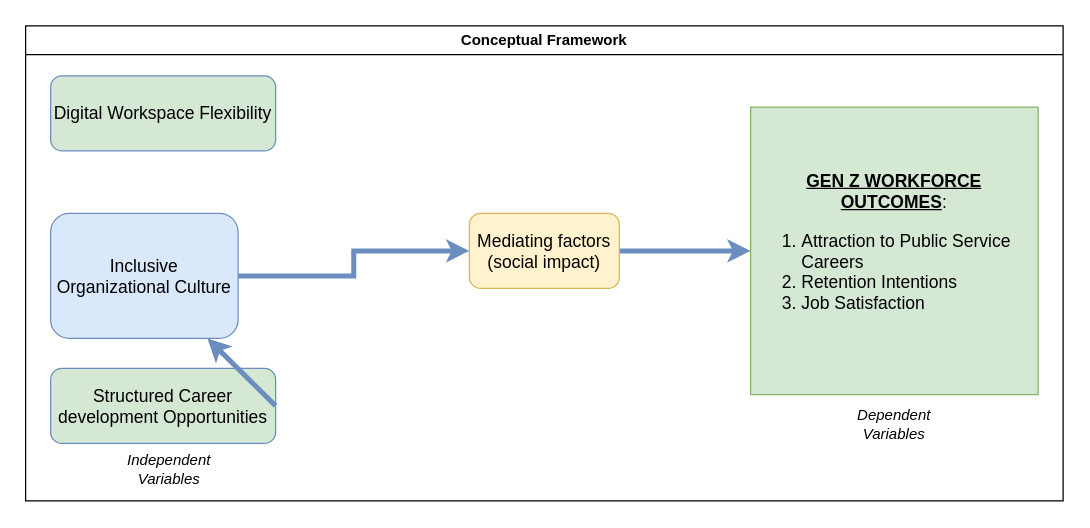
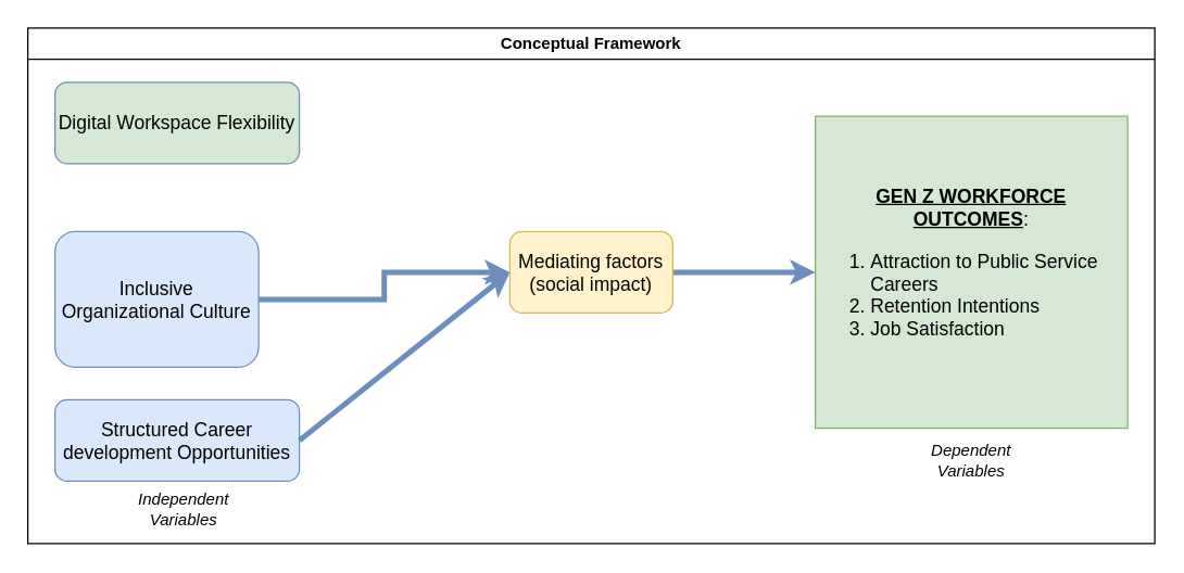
- <mxCell id="6" value="" style="endArrow=classic;html=1;rounded=0;exitX=1;exitY=0.5;exitDx=0;exitDy=0;strokeWidth=4;fillColor=#dae8fc;strokeColor=#6c8ebf;" edge="1" parent="1" source="3" target="8"><mxGeometry width="50" height="50" relative="1" as="geometry"><mxPoint x="360" y="240" as="sourcePoint" /><mxPoint x="410" y="190" as="targetPoint" /></mxGeometry></mxCell>
+ <mxCell id="6" value="" style="endArrow=classic;html=1;rounded=0;exitX=1;exitY=0.5;exitDx=0;exitDy=0;entryX=0;entryY=0.5;entryDx=0;entryDy=0;strokeWidth=4;fillColor=#dae8fc;strokeColor=#6c8ebf;" edge="1" parent="1" source="3" target="11"><mxGeometry width="50" height="50" relative="1" as="geometry"><mxPoint x="360" y="240" as="sourcePoint" /><mxPoint x="410" y="190" as="targetPoint" /></mxGeometry></mxCell>
- <mxCell id="3" value="Structured Career development Opportunities" style="rounded=1;whiteSpace=wrap;html=1;fillColor=#d5e8d4;strokeColor=#6c8ebf;fontSize=14;" vertex="1" parent="1"><mxGeometry x="40" y="294" width="180" height="60" as="geometry" /></mxCell>
+ <mxCell id="3" value="Structured Career development Opportunities" style="rounded=1;whiteSpace=wrap;html=1;fillColor=#dae8fc;strokeColor=#6c8ebf;fontSize=14;" vertex="1" parent="1"><mxGeometry x="40" y="294" width="180" height="60" as="geometry" /></mxCell>
